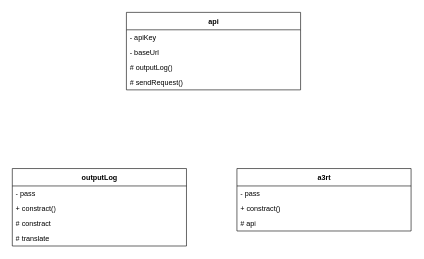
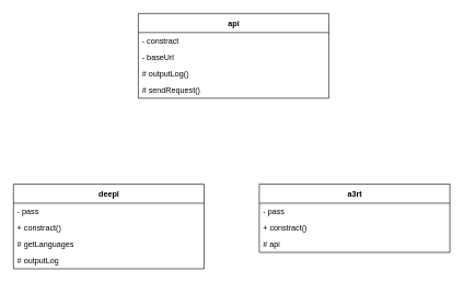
- <mxCell id="3" value="- apiKey" style="text;html=1;strokeColor=none;fillColor=none;align=left;verticalAlign=middle;spacingLeft=4;spacingRight=4;overflow=hidden;rotatable=0;points=[[0,0.5],[1,0.5]];portConstraint=eastwest;" parent="2" vertex="1"><mxGeometry y="29" width="290" height="25" as="geometry" /></mxCell>
+ <mxCell id="3" value="- constract" style="text;html=1;strokeColor=none;fillColor=none;align=left;verticalAlign=middle;spacingLeft=4;spacingRight=4;overflow=hidden;rotatable=0;points=[[0,0.5],[1,0.5]];portConstraint=eastwest;" parent="2" vertex="1"><mxGeometry y="29" width="290" height="25" as="geometry" /></mxCell>
- <mxCell id="7" value="outputLog" style="swimlane;fontStyle=1;align=center;verticalAlign=middle;childLayout=stackLayout;horizontal=1;startSize=29;horizontalStack=0;resizeParent=1;resizeParentMax=0;resizeLast=0;collapsible=0;marginBottom=0;html=1;" parent="1" vertex="1"><mxGeometry x="20" y="280" width="290" height="129" as="geometry" /></mxCell>
+ <mxCell id="7" value="deepl" style="swimlane;fontStyle=1;align=center;verticalAlign=middle;childLayout=stackLayout;horizontal=1;startSize=29;horizontalStack=0;resizeParent=1;resizeParentMax=0;resizeLast=0;collapsible=0;marginBottom=0;html=1;" parent="1" vertex="1"><mxGeometry x="20" y="280" width="290" height="129" as="geometry" /></mxCell>
- <mxCell id="10" value="# constract" style="text;html=1;strokeColor=none;fillColor=none;align=left;verticalAlign=middle;spacingLeft=4;spacingRight=4;overflow=hidden;rotatable=0;points=[[0,0.5],[1,0.5]];portConstraint=eastwest;" parent="7" vertex="1"><mxGeometry y="79" width="290" height="25" as="geometry" /></mxCell>
+ <mxCell id="10" value="# getLanguages" style="text;html=1;strokeColor=none;fillColor=none;align=left;verticalAlign=middle;spacingLeft=4;spacingRight=4;overflow=hidden;rotatable=0;points=[[0,0.5],[1,0.5]];portConstraint=eastwest;" parent="7" vertex="1"><mxGeometry y="79" width="290" height="25" as="geometry" /></mxCell>
- <mxCell id="11" value="#&amp;nbsp;translate" style="text;html=1;strokeColor=none;fillColor=none;align=left;verticalAlign=middle;spacingLeft=4;spacingRight=4;overflow=hidden;rotatable=0;points=[[0,0.5],[1,0.5]];portConstraint=eastwest;" parent="7" vertex="1"><mxGeometry y="104" width="290" height="25" as="geometry" /></mxCell>
+ <mxCell id="11" value="#&amp;nbsp;outputLog" style="text;html=1;strokeColor=none;fillColor=none;align=left;verticalAlign=middle;spacingLeft=4;spacingRight=4;overflow=hidden;rotatable=0;points=[[0,0.5],[1,0.5]];portConstraint=eastwest;" parent="7" vertex="1"><mxGeometry y="104" width="290" height="25" as="geometry" /></mxCell>
